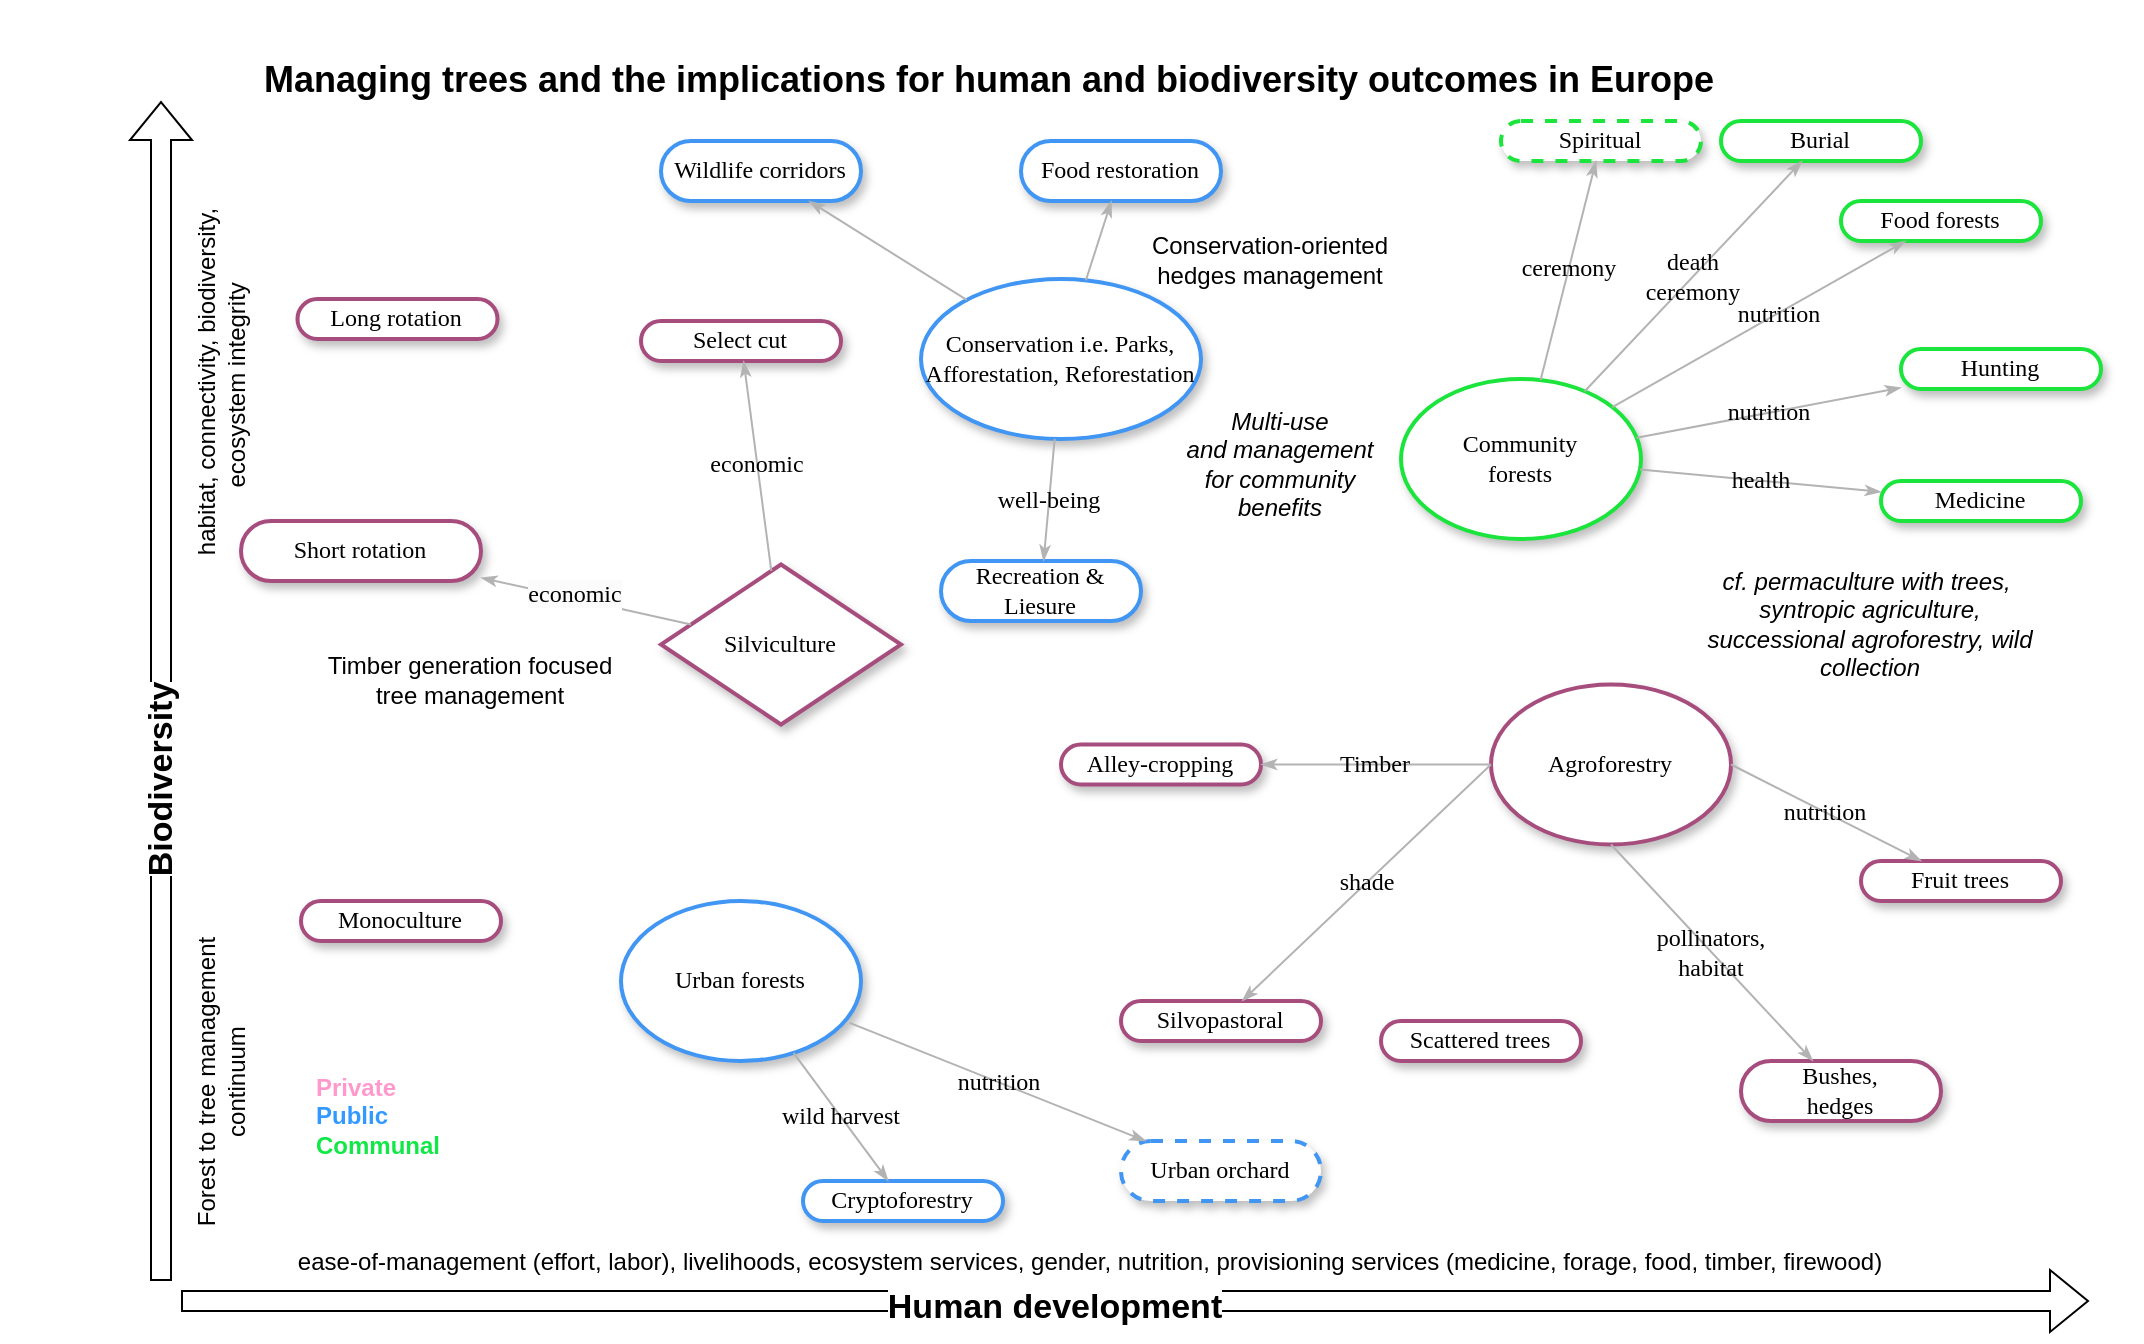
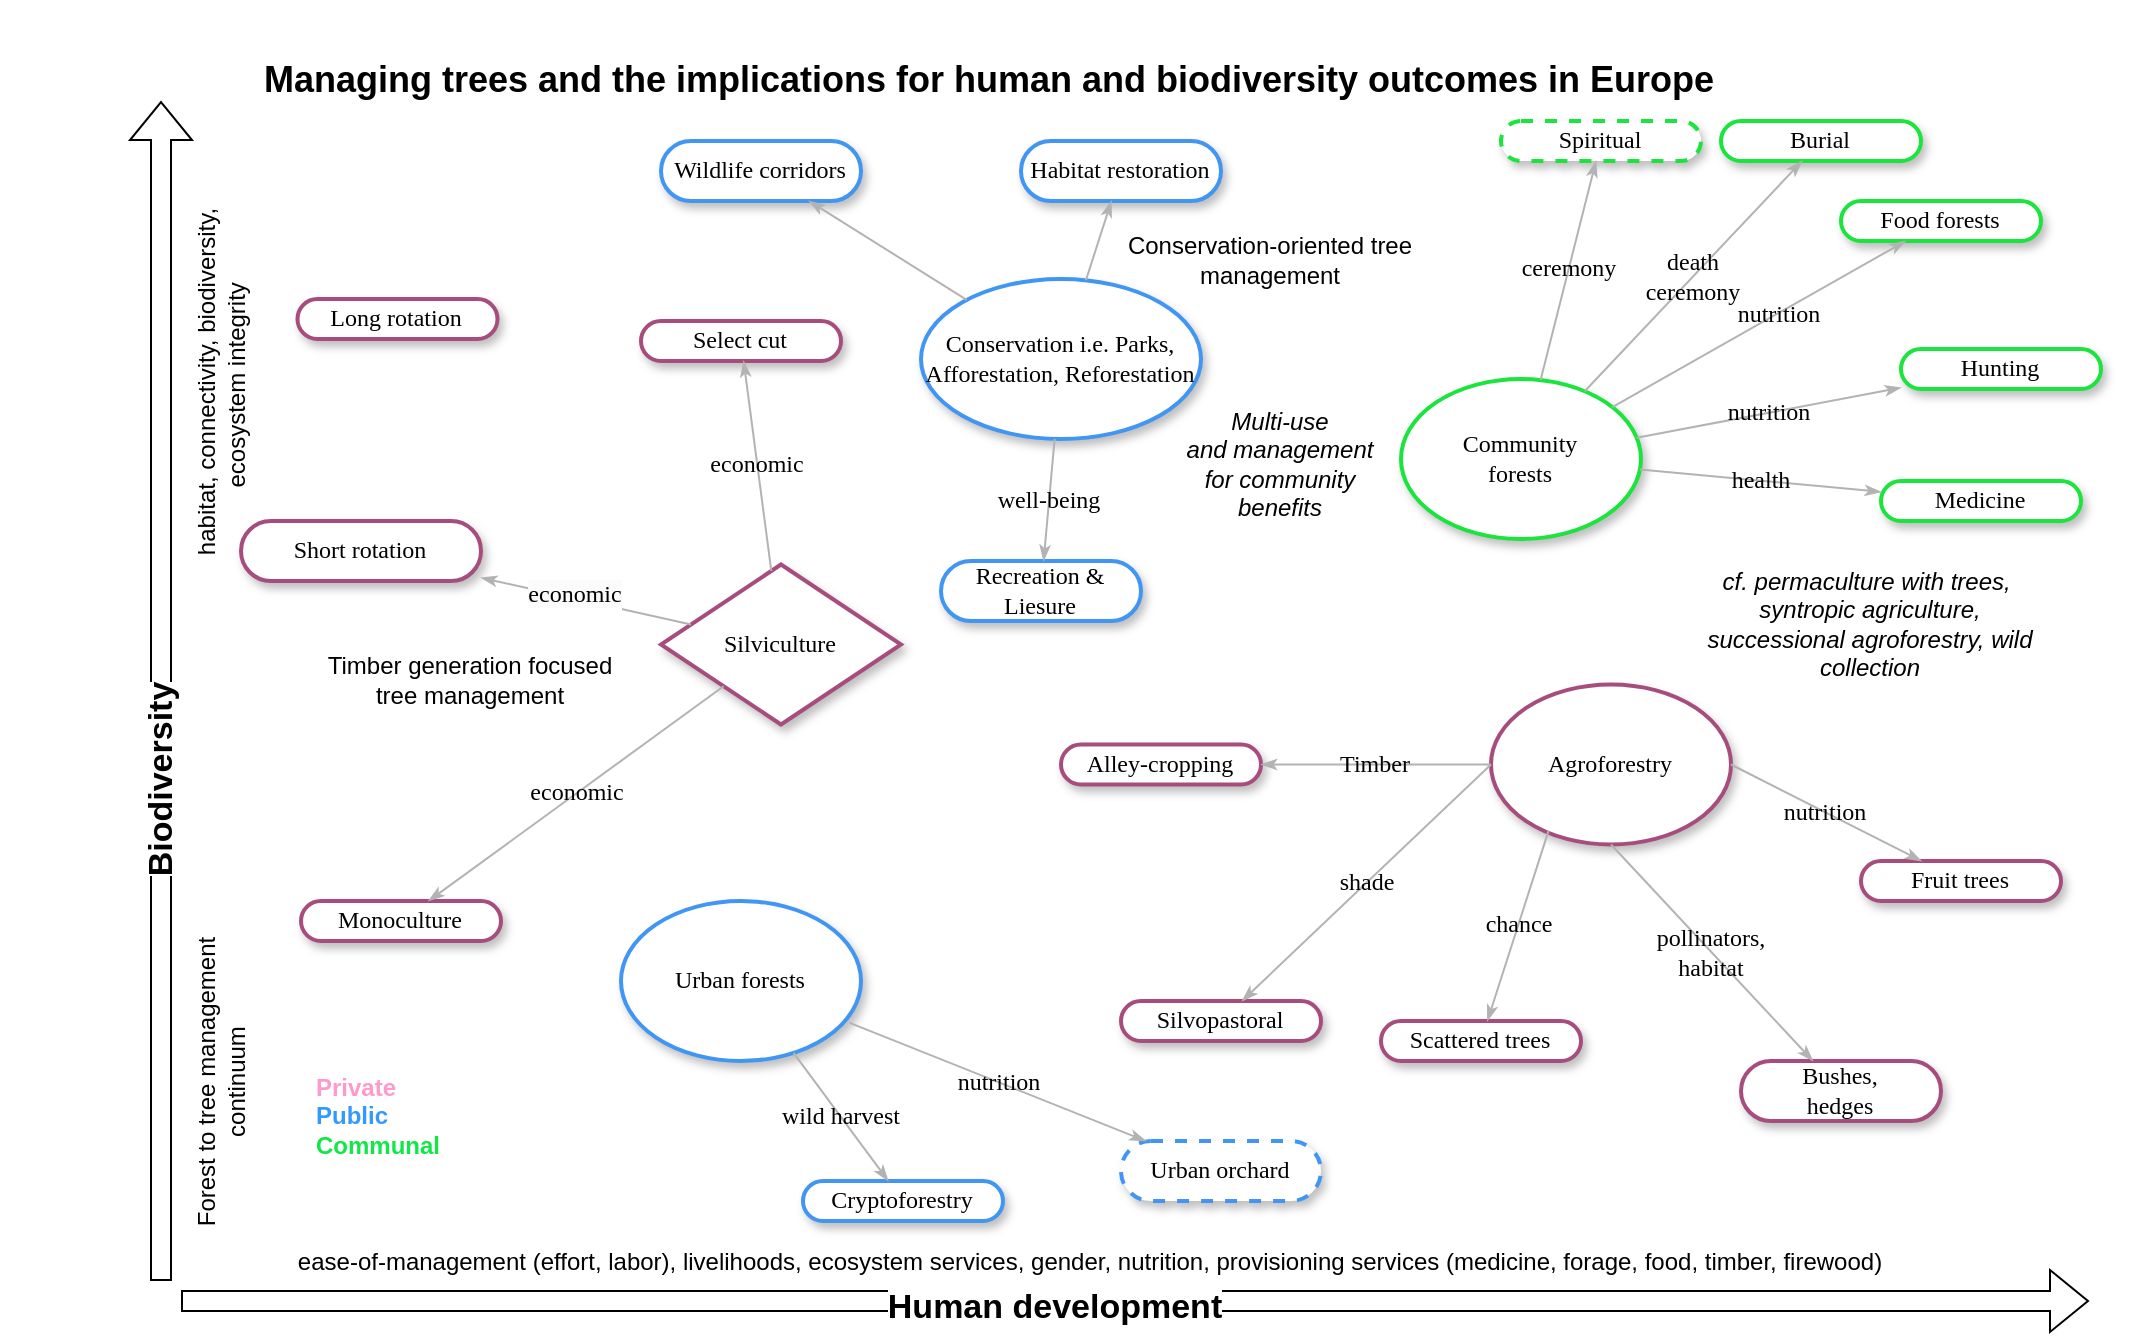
- <mxCell id="56" value="Food restoration" style="whiteSpace=wrap;html=1;rounded=1;shadow=1;comic=0;labelBackgroundColor=none;strokeWidth=2;fontFamily=Verdana;fontSize=12;align=center;arcSize=50;strokeColor=#4096f2;" parent="1" vertex="1"><mxGeometry x="510" y="70" width="100" height="30" as="geometry" /></mxCell>
+ <mxCell id="56" value="Habitat restoration" style="whiteSpace=wrap;html=1;rounded=1;shadow=1;comic=0;labelBackgroundColor=none;strokeWidth=2;fontFamily=Verdana;fontSize=12;align=center;arcSize=50;strokeColor=#4096f2;" parent="1" vertex="1"><mxGeometry x="510" y="70" width="100" height="30" as="geometry" /></mxCell>
- <mxCell id="54" value="Conservation-oriented hedges management" style="text;html=1;strokeColor=none;fillColor=none;align=center;verticalAlign=middle;whiteSpace=wrap;rounded=0;" parent="1" vertex="1"><mxGeometry x="560" y="100" width="150" height="60" as="geometry" /></mxCell>
+ <mxCell id="54" value="Conservation-oriented tree management" style="text;html=1;strokeColor=none;fillColor=none;align=center;verticalAlign=middle;whiteSpace=wrap;rounded=0;" parent="1" vertex="1"><mxGeometry x="560" y="100" width="150" height="60" as="geometry" /></mxCell>
+ <mxCell id="26" value="economic" style="edgeStyle=none;rounded=1;html=1;labelBackgroundColor=none;startArrow=none;startFill=0;startSize=5;endArrow=classicThin;endFill=1;endSize=5;jettySize=auto;orthogonalLoop=1;strokeColor=#B3B3B3;strokeWidth=1;fontFamily=Verdana;fontSize=12" parent="1" source="2" target="24" edge="1"><mxGeometry relative="1" as="geometry" /></mxCell>
+ <mxCell id="30" value="chance" style="edgeStyle=none;rounded=1;html=1;labelBackgroundColor=none;startArrow=none;startFill=0;startSize=5;endArrow=classicThin;endFill=1;endSize=5;jettySize=auto;orthogonalLoop=1;strokeColor=#B3B3B3;strokeWidth=1;fontFamily=Verdana;fontSize=12;exitX=0.24;exitY=0.913;exitDx=0;exitDy=0;exitPerimeter=0;" parent="1" source="4" target="29" edge="1"><mxGeometry relative="1" as="geometry"><mxPoint x="634.549" y="538.349" as="sourcePoint" /></mxGeometry></mxCell>
